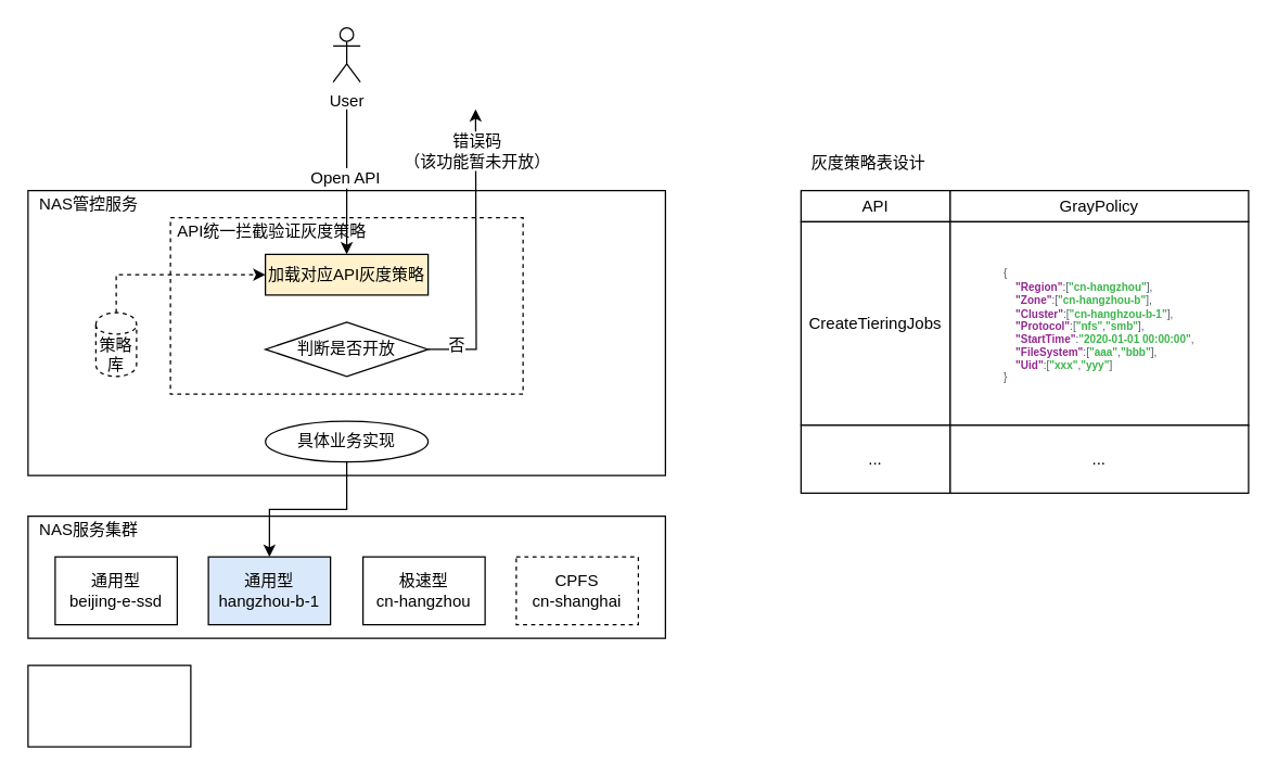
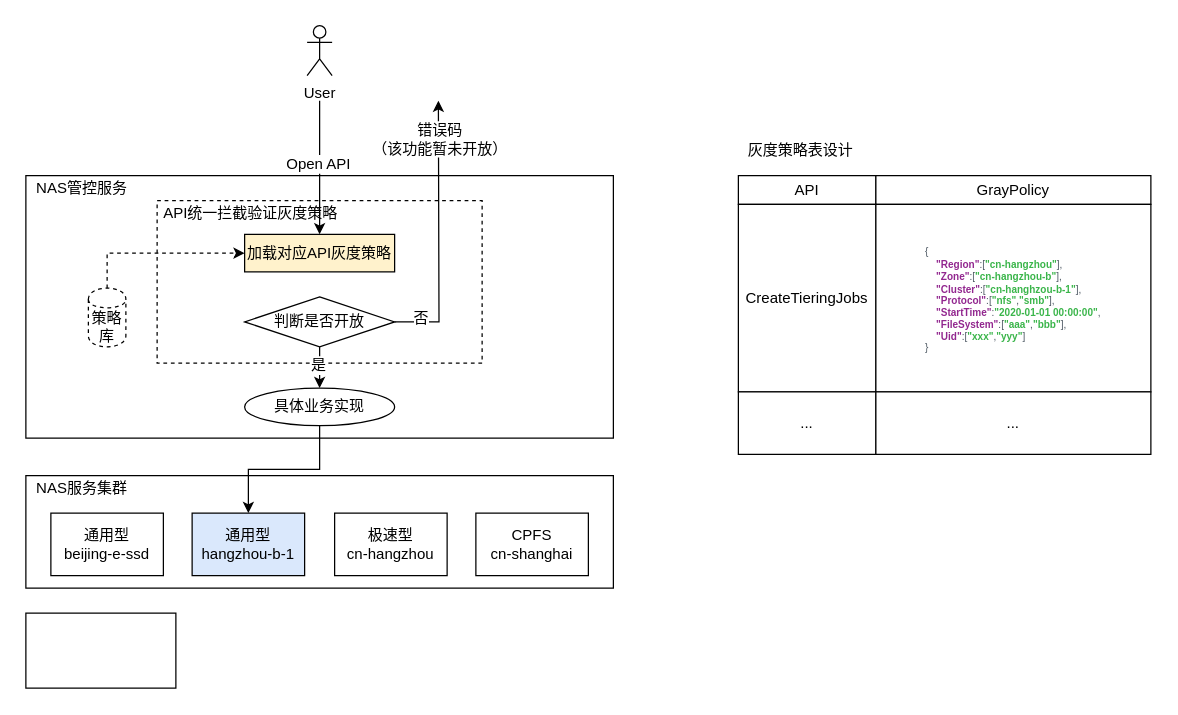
+ <mxCell id="15" style="edgeStyle=orthogonalEdgeStyle;rounded=0;orthogonalLoop=1;jettySize=auto;html=1;exitX=0.5;exitY=1;exitDx=0;exitDy=0;entryX=0.5;entryY=0;entryDx=0;entryDy=0;" parent="1" source="20" target="25" edge="1"><mxGeometry relative="1" as="geometry" /></mxCell>
+ <mxCell id="16" value="是" style="text;html=1;align=center;verticalAlign=middle;resizable=0;points=[];;labelBackgroundColor=#ffffff;" parent="15" vertex="1" connectable="0"><mxGeometry x="-0.151" y="-2" relative="1" as="geometry"><mxPoint as="offset" /></mxGeometry></mxCell>
- <mxCell id="8" value="CPFS&lt;br&gt;cn-shanghai" style="rounded=0;whiteSpace=wrap;html=1;dashed=1;" parent="1" vertex="1"><mxGeometry x="380" y="410" width="90" height="50" as="geometry" /></mxCell>
+ <mxCell id="8" value="CPFS&lt;br&gt;cn-shanghai" style="rounded=0;whiteSpace=wrap;html=1;" parent="1" vertex="1"><mxGeometry x="380" y="410" width="90" height="50" as="geometry" /></mxCell>
